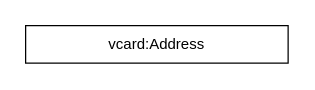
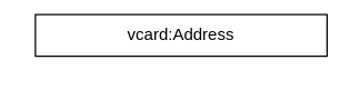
- <mxCell id="2" value="vcard:Address" style="rounded=0;whiteSpace=wrap;html=1;snapToPoint=1;points=[[0.1,0],[0.2,0],[0.3,0],[0.4,0],[0.5,0],[0.6,0],[0.7,0],[0.8,0],[0.9,0],[0,0.1],[0,0.3],[0,0.5],[0,0.7],[0,0.9],[0.1,1],[0.2,1],[0.3,1],[0.4,1],[0.5,1],[0.6,1],[0.7,1],[0.8,1],[0.9,1],[1,0.1],[1,0.3],[1,0.5],[1,0.7],[1,0.9]];" parent="1" vertex="1"><mxGeometry x="20" y="20" width="210" height="30" as="geometry" /></mxCell>
+ <mxCell id="2" value="vcard:Address" style="rounded=0;whiteSpace=wrap;html=1;snapToPoint=1;points=[[0.1,0],[0.2,0],[0.3,0],[0.4,0],[0.5,0],[0.6,0],[0.7,0],[0.8,0],[0.9,0],[0,0.1],[0,0.3],[0,0.5],[0,0.7],[0,0.9],[0.1,1],[0.2,1],[0.3,1],[0.4,1],[0.5,1],[0.6,1],[0.7,1],[0.8,1],[0.9,1],[1,0.1],[1,0.3],[1,0.5],[1,0.7],[1,0.9]];" parent="1" vertex="1"><mxGeometry x="25" y="10" width="210" height="30" as="geometry" /></mxCell>
